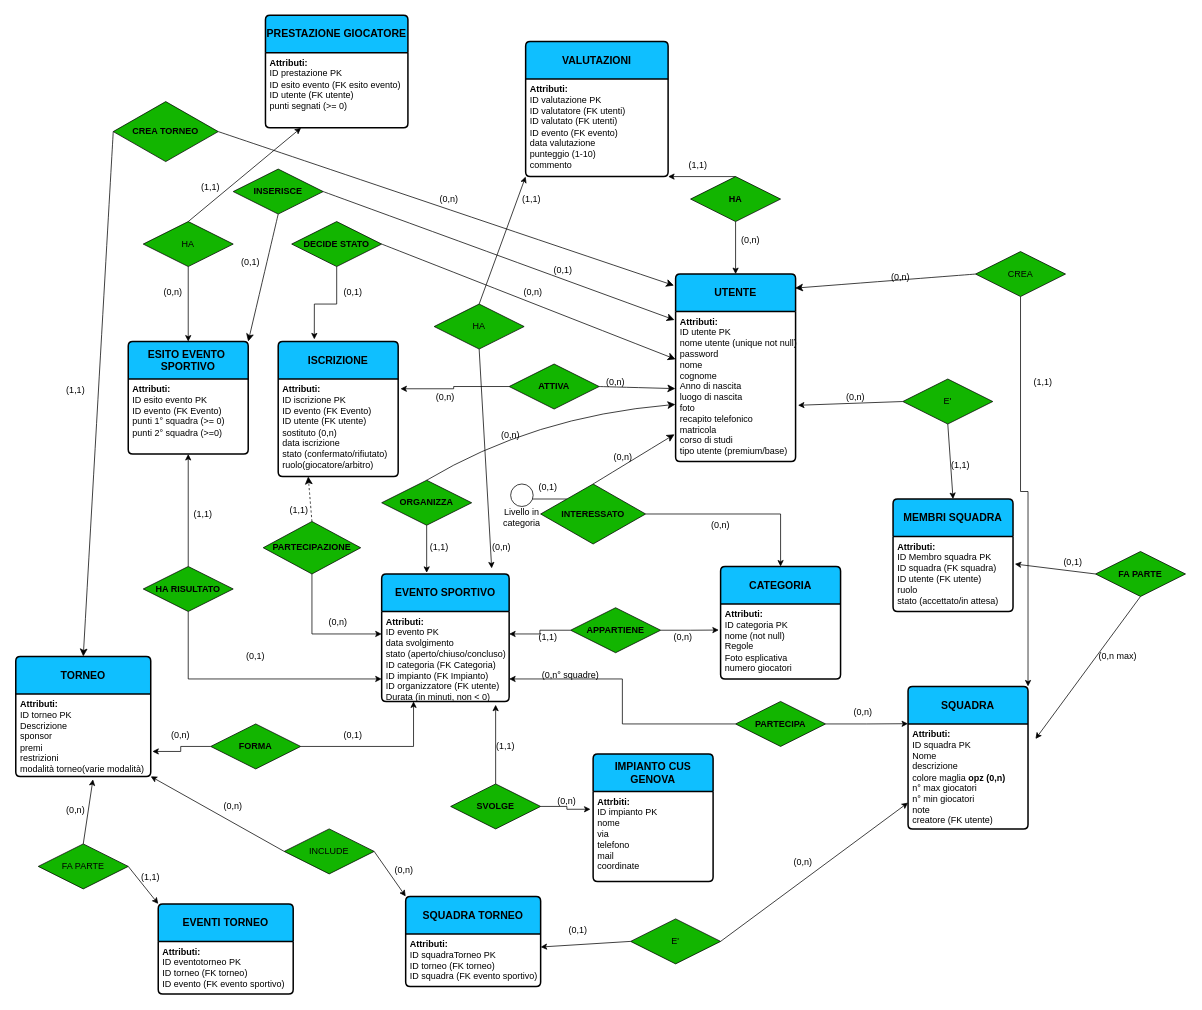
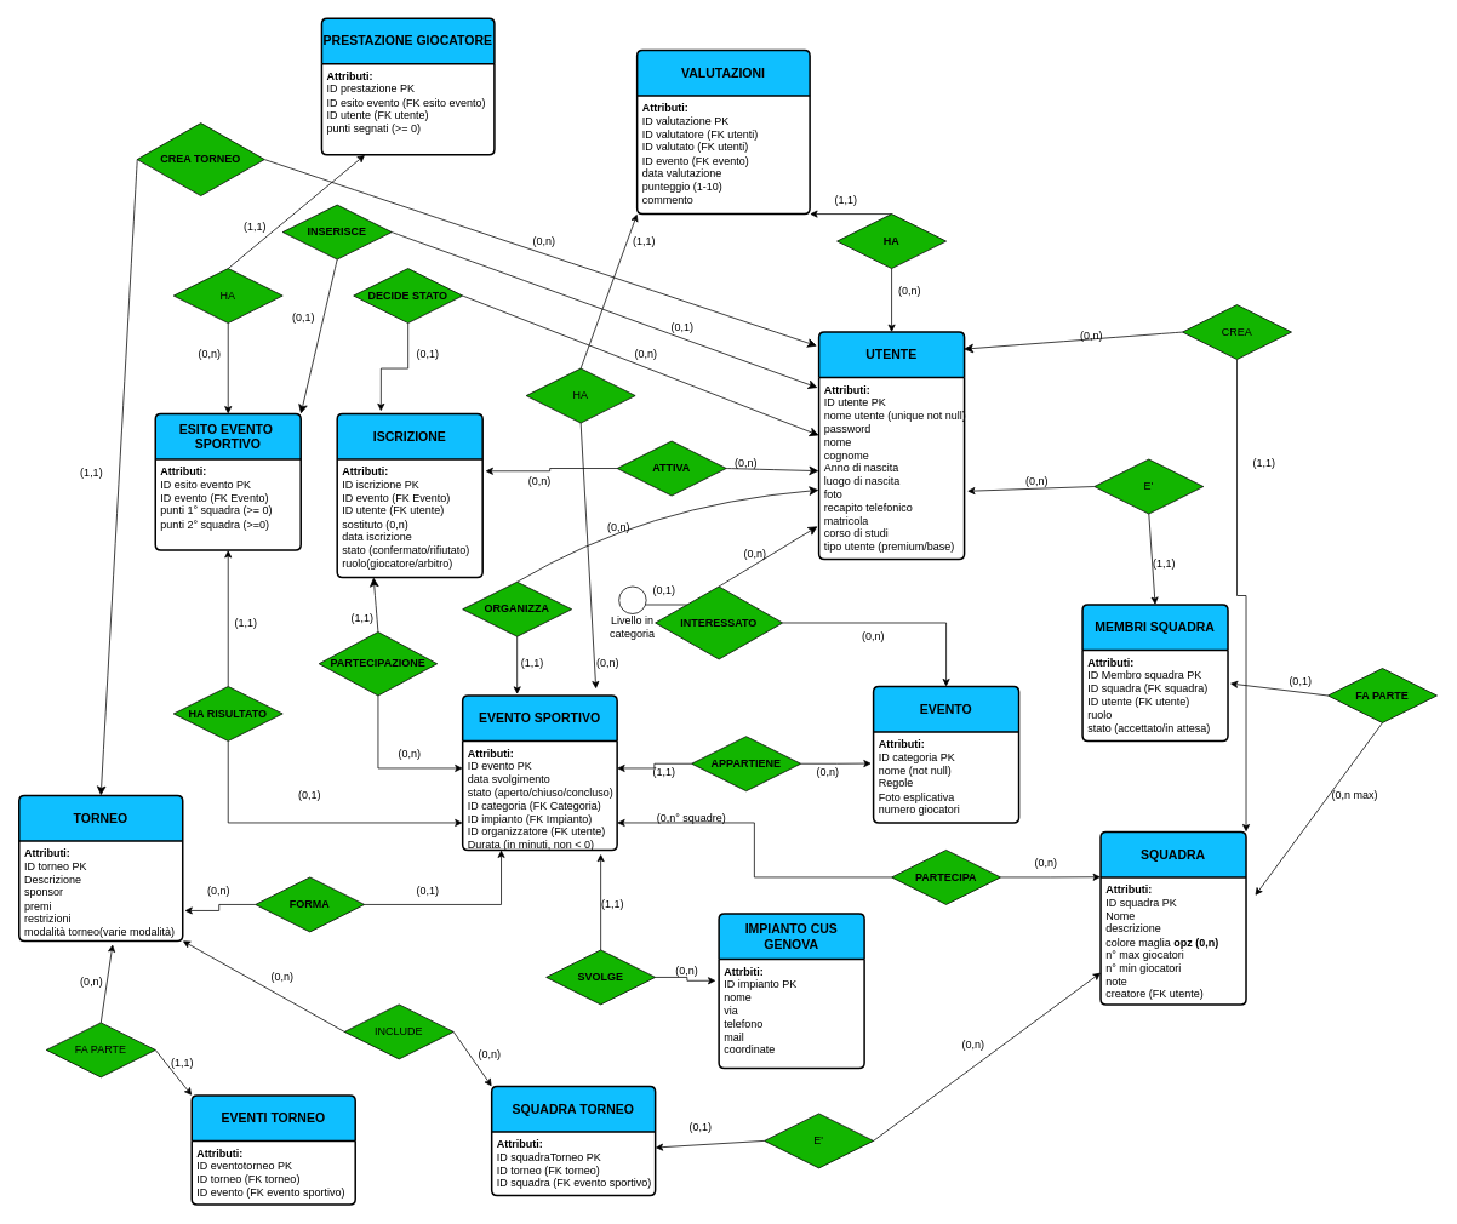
- <mxCell id="42" style="edgeStyle=none;curved=1;rounded=0;orthogonalLoop=1;jettySize=auto;html=1;exitX=0.5;exitY=0;exitDx=0;exitDy=0;entryX=0.25;entryY=1;entryDx=0;entryDy=0;fontSize=12;startSize=8;endSize=8;dashed=1;" parent="1" source="43" target="2" edge="1"><mxGeometry relative="1" as="geometry" /></mxCell>
+ <mxCell id="42" style="edgeStyle=none;curved=1;rounded=0;orthogonalLoop=1;jettySize=auto;html=1;exitX=0.5;exitY=0;exitDx=0;exitDy=0;entryX=0.25;entryY=1;entryDx=0;entryDy=0;fontSize=12;startSize=8;endSize=8;" parent="1" source="43" target="2" edge="1"><mxGeometry relative="1" as="geometry" /></mxCell>
- <mxCell id="15" value="&lt;b&gt;CATEGORIA&lt;/b&gt;" style="swimlane;childLayout=stackLayout;horizontal=1;startSize=50;horizontalStack=0;rounded=1;fontSize=14;fontStyle=0;strokeWidth=2;resizeParent=0;resizeLast=1;shadow=0;dashed=0;align=center;arcSize=4;whiteSpace=wrap;html=1;fillColor=#0FBFFF;" parent="1" vertex="1"><mxGeometry x="960" y="755" width="160" height="150" as="geometry" /></mxCell>
+ <mxCell id="15" value="&lt;b&gt;EVENTO&lt;/b&gt;" style="swimlane;childLayout=stackLayout;horizontal=1;startSize=50;horizontalStack=0;rounded=1;fontSize=14;fontStyle=0;strokeWidth=2;resizeParent=0;resizeLast=1;shadow=0;dashed=0;align=center;arcSize=4;whiteSpace=wrap;html=1;fillColor=#0FBFFF;" parent="1" vertex="1"><mxGeometry x="960" y="755" width="160" height="150" as="geometry" /></mxCell>
